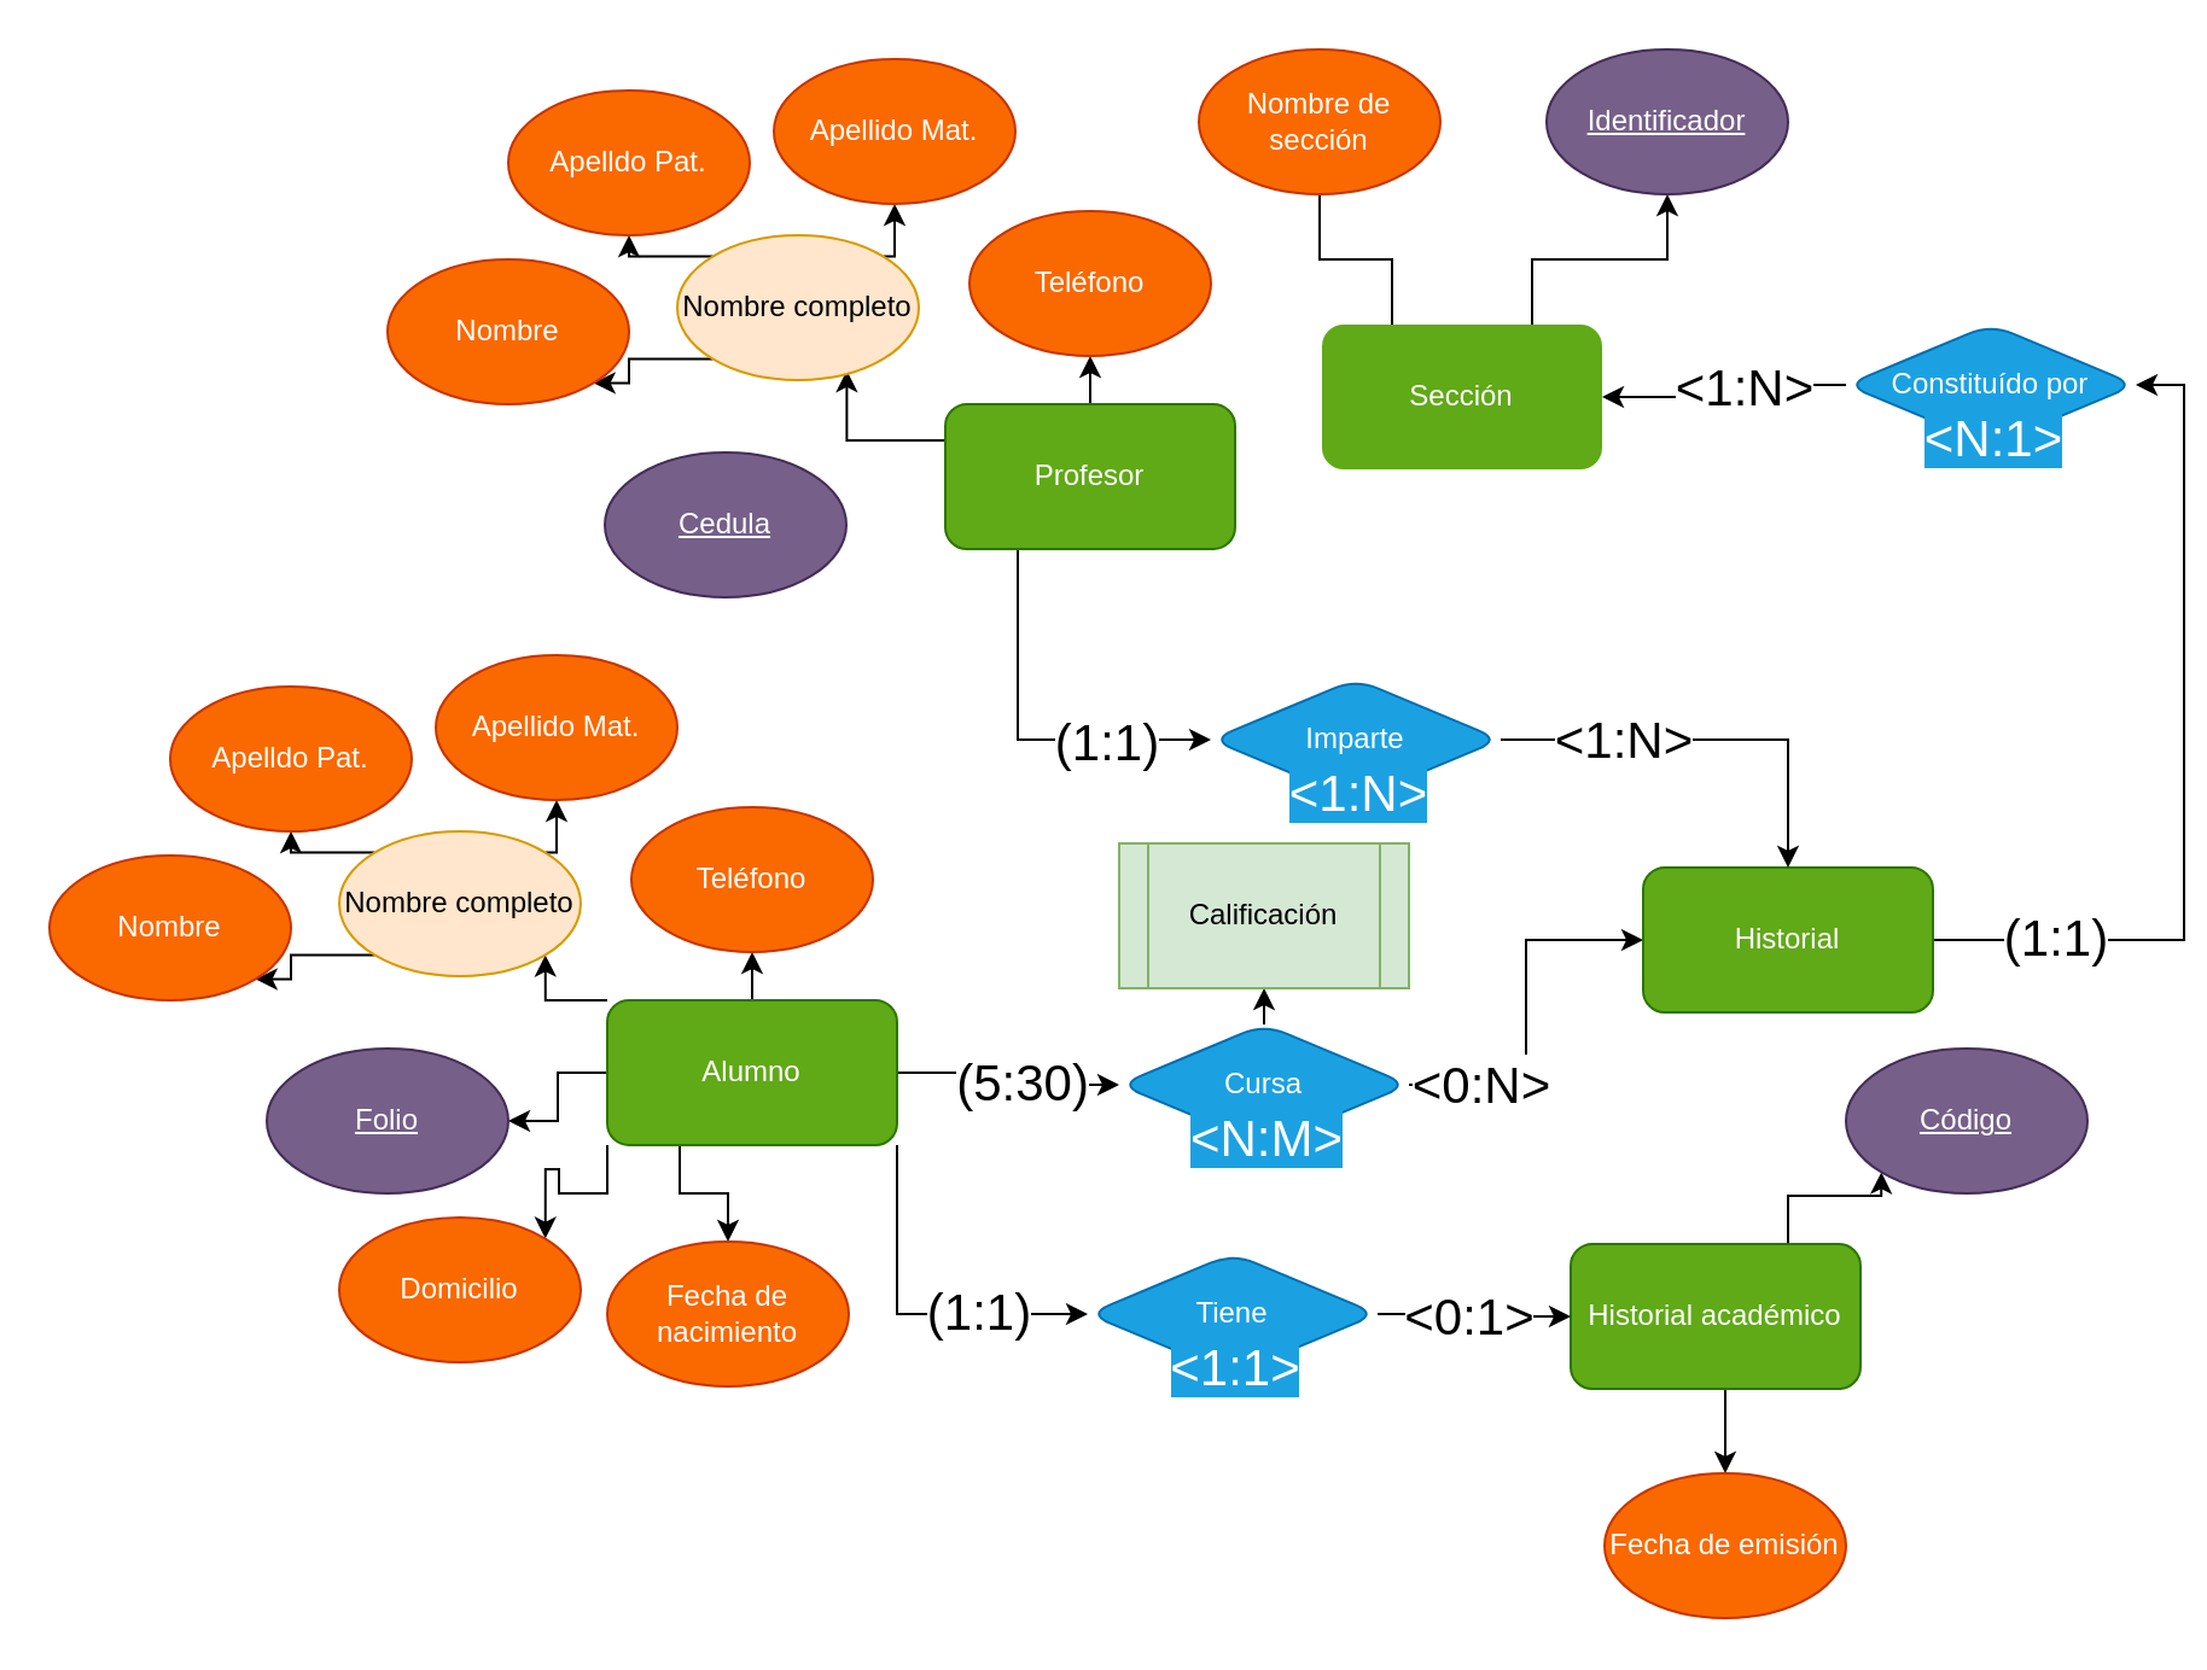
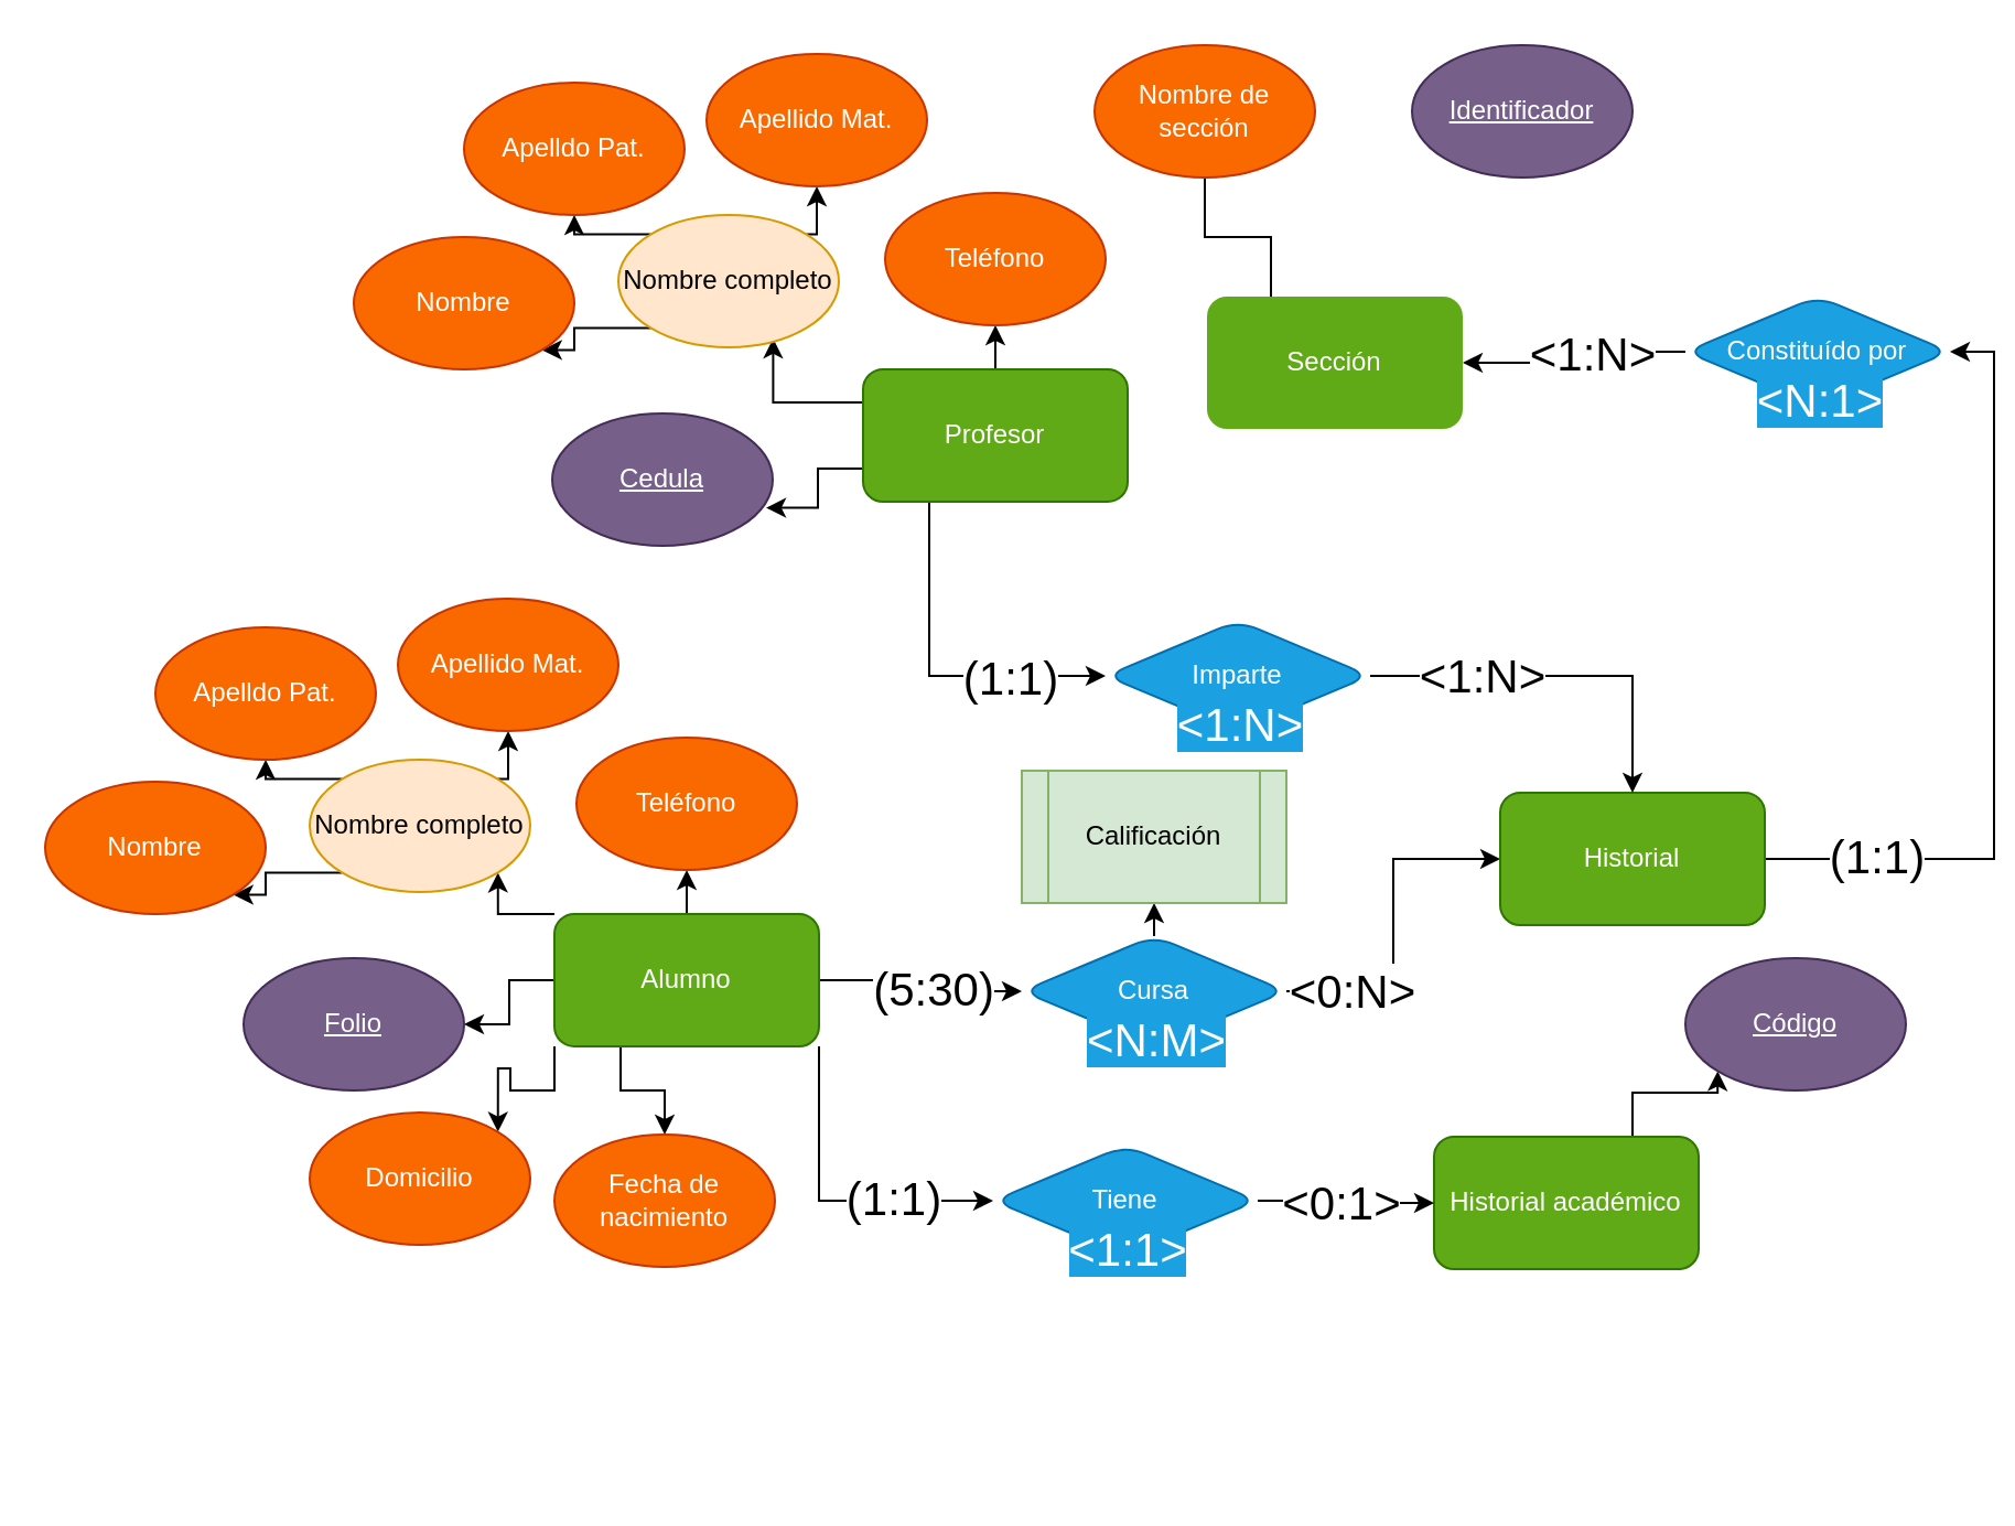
- <mxCell id="59" style="edgeStyle=orthogonalEdgeStyle;rounded=0;orthogonalLoop=1;jettySize=auto;html=1;exitX=0.75;exitY=0;exitDx=0;exitDy=0;" edge="1" parent="1" source="60" target="66"><mxGeometry relative="1" as="geometry" /></mxCell>
+ <mxCell id="29" style="edgeStyle=orthogonalEdgeStyle;rounded=0;orthogonalLoop=1;jettySize=auto;html=1;exitX=0;exitY=0.75;exitDx=0;exitDy=0;entryX=0.97;entryY=0.713;entryDx=0;entryDy=0;entryPerimeter=0;" edge="1" parent="1" source="33" target="38"><mxGeometry relative="1" as="geometry" /></mxCell>
- <mxCell id="49" style="edgeStyle=orthogonalEdgeStyle;rounded=0;orthogonalLoop=1;jettySize=auto;html=1;exitX=0.5;exitY=1;exitDx=0;exitDy=0;entryX=0.5;entryY=0;entryDx=0;entryDy=0;" edge="1" parent="1" source="50" target="52"><mxGeometry relative="1" as="geometry" /></mxCell>
- <mxCell id="52" value="&lt;font color=&quot;#ffffff&quot;&gt;Fecha de emisión&lt;/font&gt;" style="ellipse;whiteSpace=wrap;html=1;fillColor=#fa6800;fontColor=#000000;strokeColor=#C73500;" vertex="1" parent="1"><mxGeometry x="664" y="610" width="100" height="60" as="geometry" /></mxCell>
